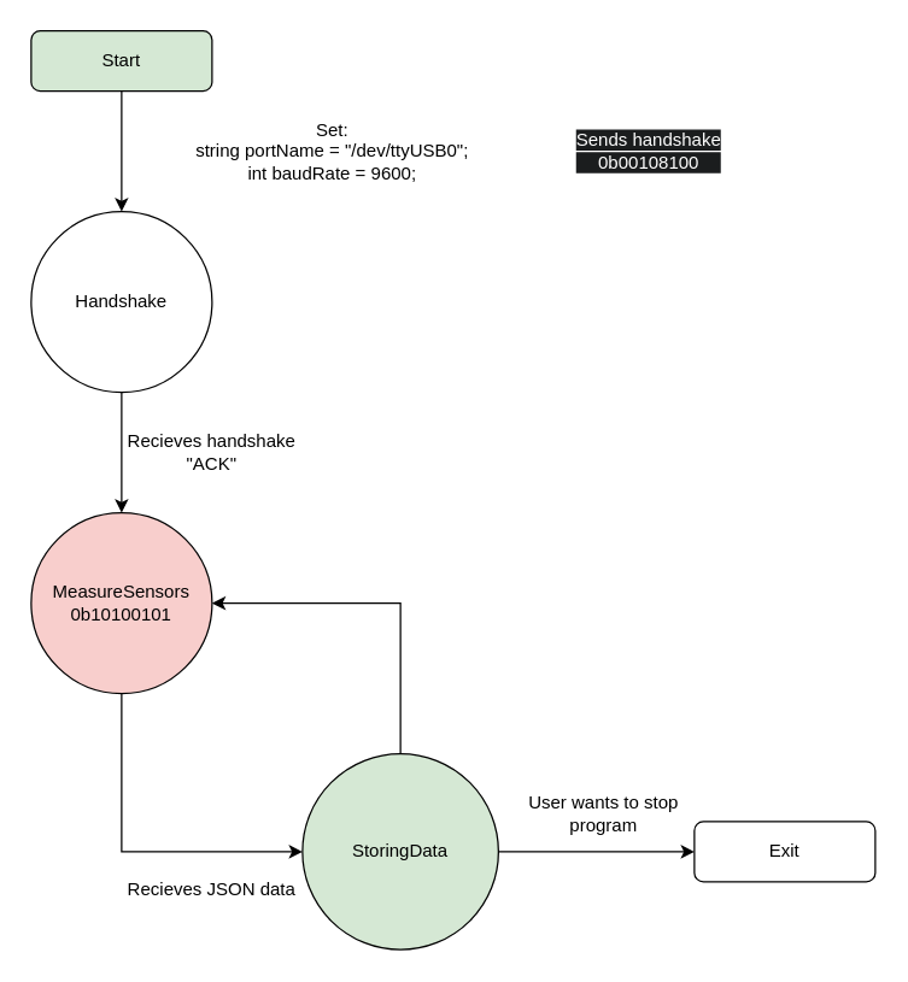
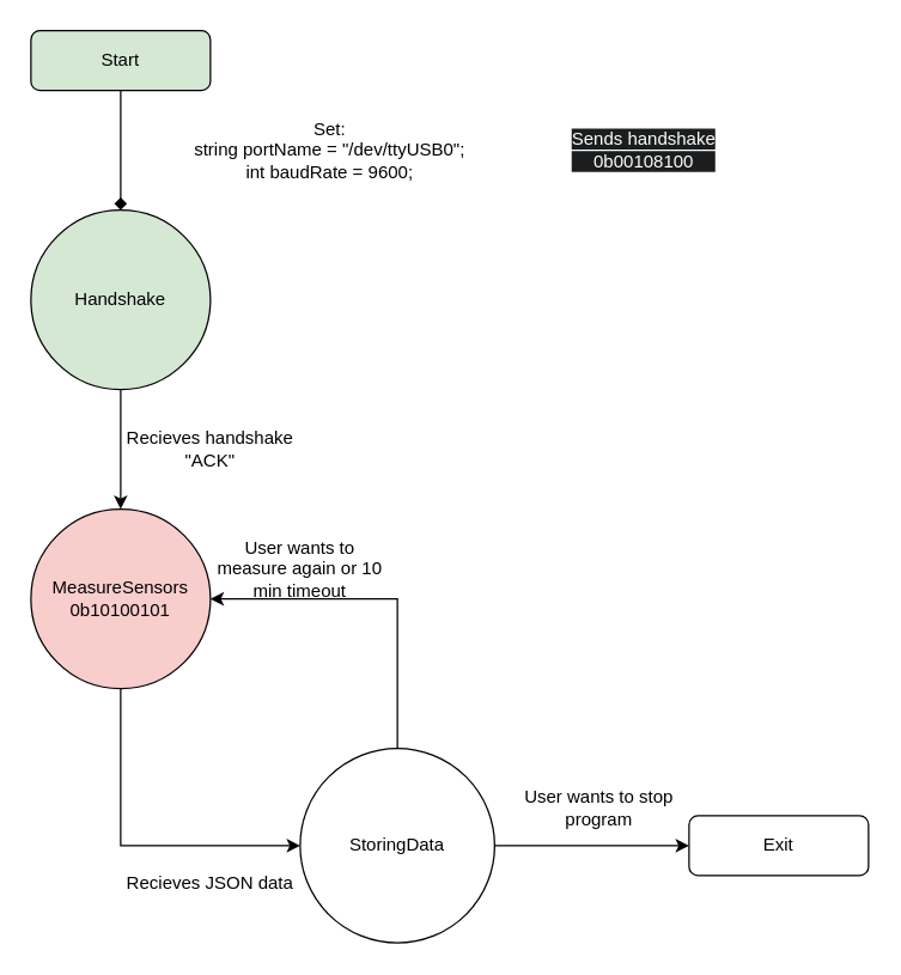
- <mxCell id="2" style="edgeStyle=orthogonalEdgeStyle;rounded=0;orthogonalLoop=1;jettySize=auto;html=1;exitX=0.5;exitY=1;exitDx=0;exitDy=0;entryX=0.5;entryY=0;entryDx=0;entryDy=0;" edge="1" parent="1" source="3" target="5"><mxGeometry relative="1" as="geometry" /></mxCell>
+ <mxCell id="2" style="edgeStyle=orthogonalEdgeStyle;rounded=0;orthogonalLoop=1;jettySize=auto;html=1;exitX=0.5;exitY=1;exitDx=0;exitDy=0;entryX=0.5;entryY=0;entryDx=0;entryDy=0;endArrow=diamond;" edge="1" parent="1" source="3" target="5"><mxGeometry relative="1" as="geometry" /></mxCell>
- <mxCell id="5" value="Handshake" style="ellipse;whiteSpace=wrap;html=1;aspect=fixed;" vertex="1" parent="1"><mxGeometry x="20" y="140" width="120" height="120" as="geometry" /></mxCell>
+ <mxCell id="5" value="Handshake" style="ellipse;whiteSpace=wrap;html=1;aspect=fixed;fillColor=#d5e8d4;" vertex="1" parent="1"><mxGeometry x="20" y="140" width="120" height="120" as="geometry" /></mxCell>
+ <mxCell id="14" value="User wants to measure again or 10 min timeout" style="text;html=1;align=center;verticalAlign=middle;whiteSpace=wrap;rounded=0;" vertex="1" parent="1"><mxGeometry x="140" y="360" width="120" height="40" as="geometry" /></mxCell>
- <mxCell id="12" value="StoringData" style="ellipse;whiteSpace=wrap;html=1;aspect=fixed;fillColor=#d5e8d4;" vertex="1" parent="1"><mxGeometry x="200" y="500" width="130" height="130" as="geometry" /></mxCell>
+ <mxCell id="12" value="StoringData" style="ellipse;whiteSpace=wrap;html=1;aspect=fixed;" vertex="1" parent="1"><mxGeometry x="200" y="500" width="130" height="130" as="geometry" /></mxCell>
